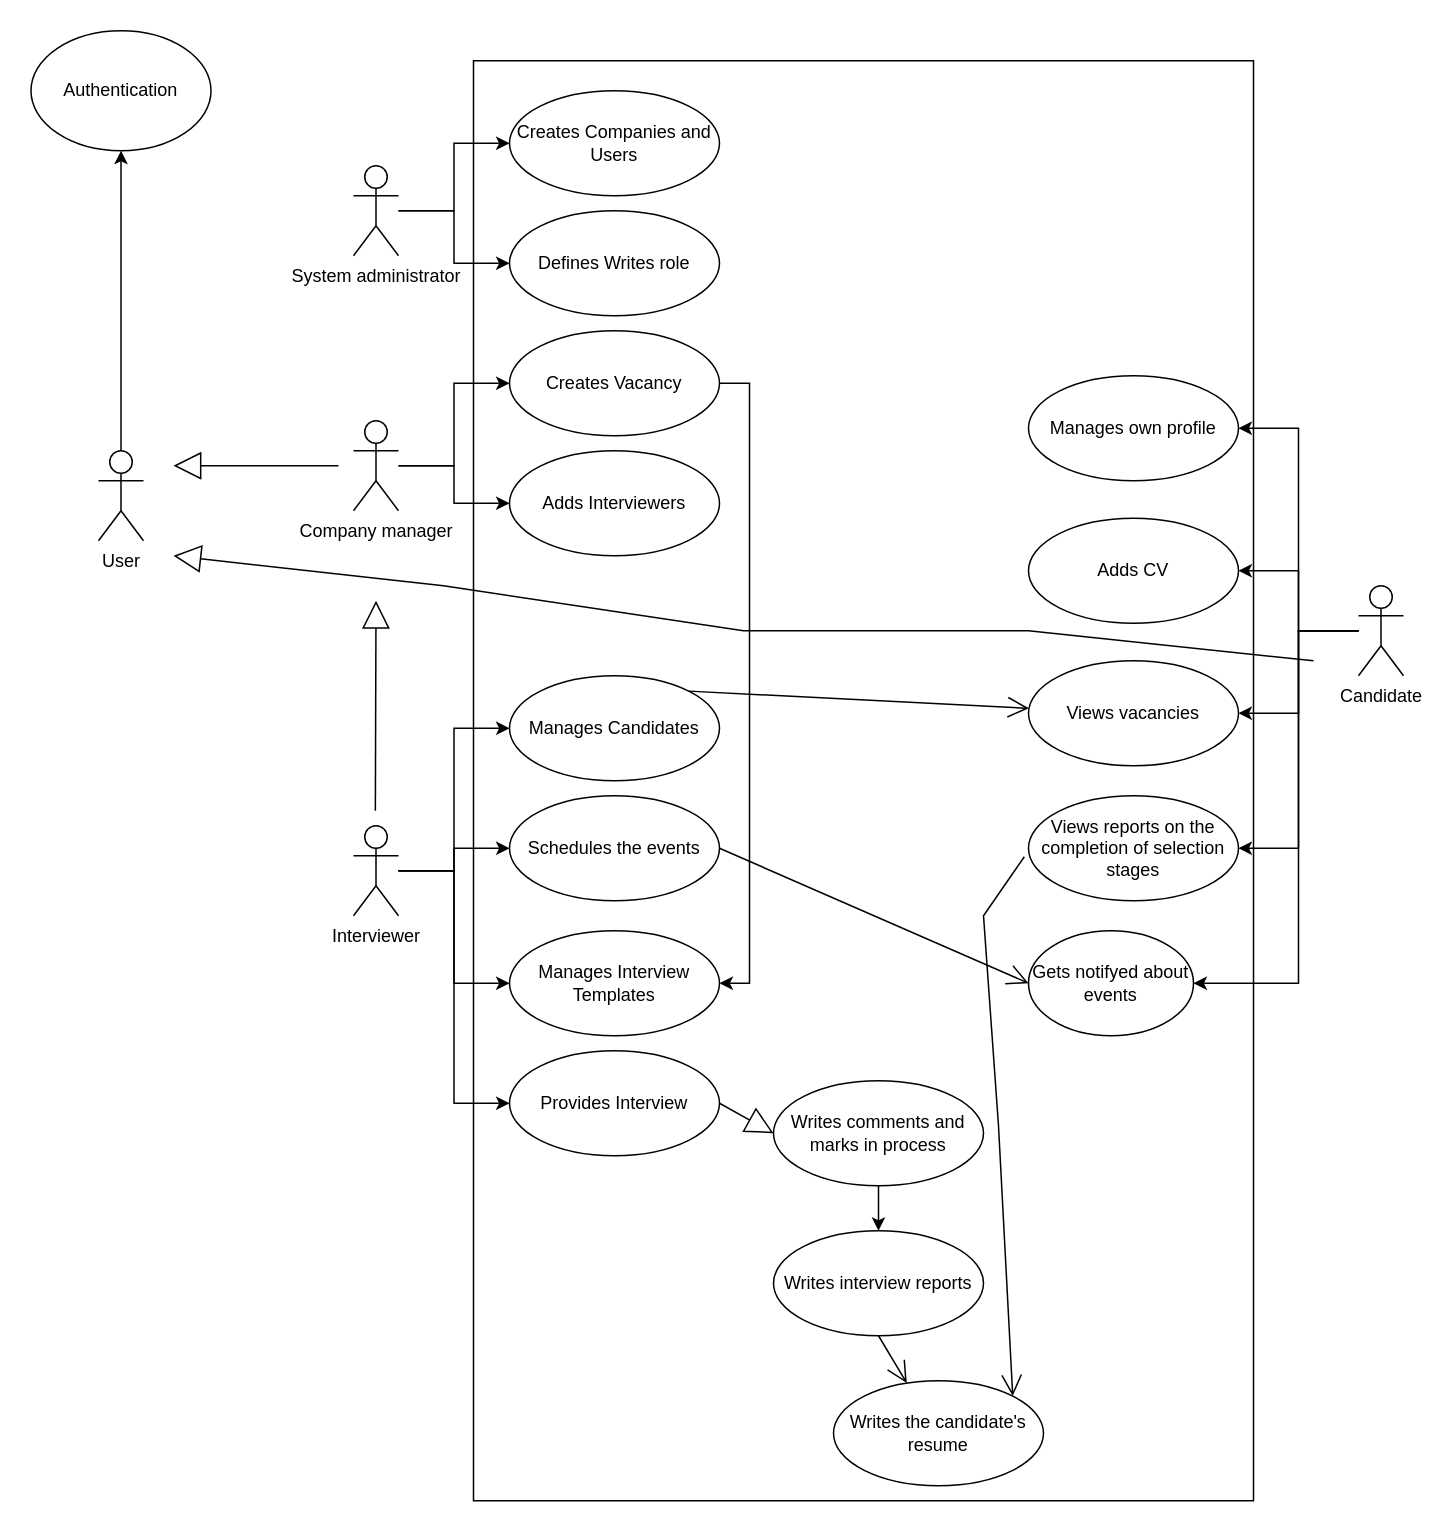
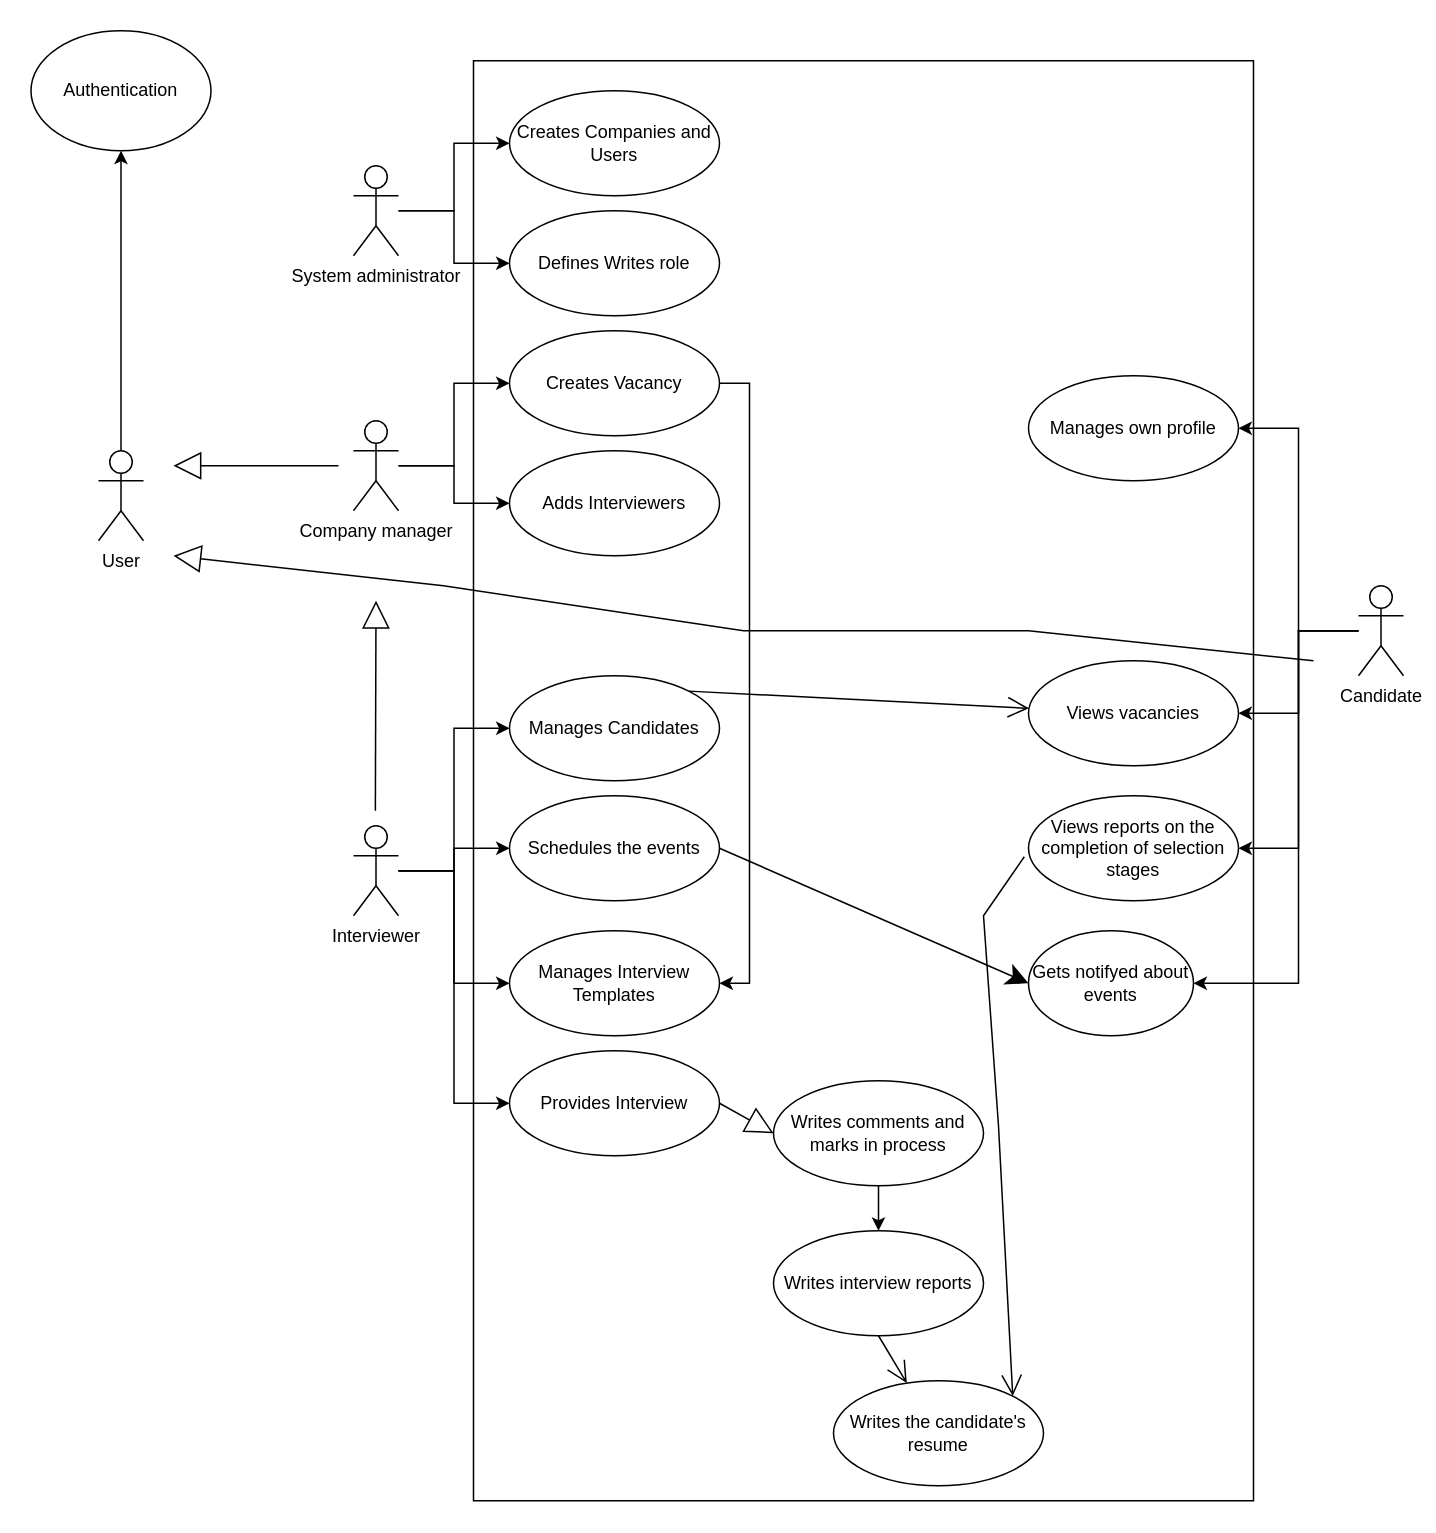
- <mxCell id="32" value="Adds CV" style="ellipse;whiteSpace=wrap;html=1;" parent="1" vertex="1"><mxGeometry x="685" y="345" width="140" height="70" as="geometry" /></mxCell>
- <mxCell id="11" style="edgeStyle=orthogonalEdgeStyle;rounded=0;orthogonalLoop=1;jettySize=auto;html=1;" parent="1" source="14" target="32" edge="1"><mxGeometry relative="1" as="geometry" /></mxCell>
- <mxCell id="45" value="" style="endArrow=open;endFill=1;endSize=12;html=1;rounded=0;entryX=0;entryY=0.5;entryDx=0;entryDy=0;exitX=1;exitY=0.5;exitDx=0;exitDy=0;" edge="1" parent="1" source="36" target="44"><mxGeometry width="160" relative="1" as="geometry"><mxPoint x="468" y="550" as="sourcePoint" /><mxPoint x="675" y="390" as="targetPoint" /></mxGeometry></mxCell>
+ <mxCell id="45" value="" style="endArrow=classic;endFill=1;endSize=12;html=1;rounded=0;entryX=0;entryY=0.5;entryDx=0;entryDy=0;exitX=1;exitY=0.5;exitDx=0;exitDy=0;" edge="1" parent="1" source="36" target="44"><mxGeometry width="160" relative="1" as="geometry"><mxPoint x="468" y="550" as="sourcePoint" /><mxPoint x="675" y="390" as="targetPoint" /></mxGeometry></mxCell>
